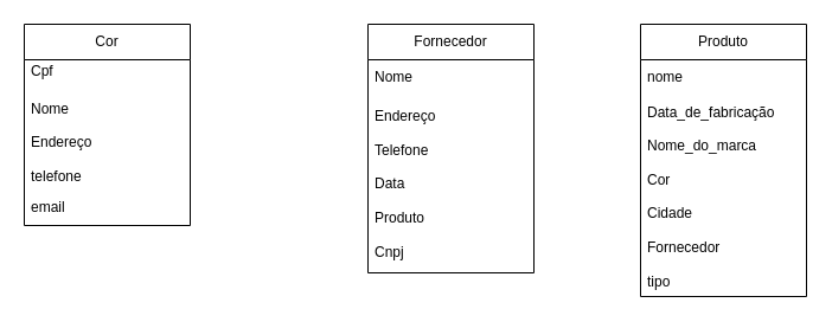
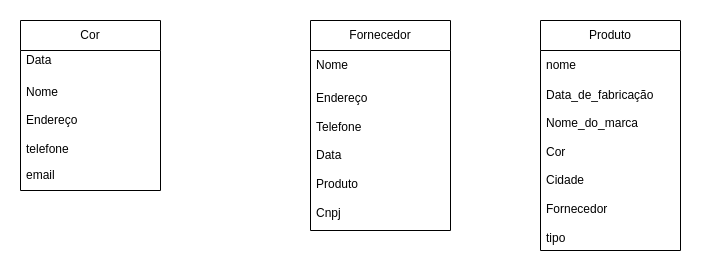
- <mxCell id="3" value="Cpf&lt;br&gt;&lt;br&gt;&lt;br&gt;Nome" style="text;strokeColor=none;fillColor=none;align=left;verticalAlign=middle;spacingLeft=4;spacingRight=4;overflow=hidden;points=[[0,0.5],[1,0.5]];portConstraint=eastwest;rotatable=0;whiteSpace=wrap;html=1;" vertex="1" parent="2"><mxGeometry y="30" width="140" height="30" as="geometry" /></mxCell>
+ <mxCell id="3" value="Data&lt;br&gt;&lt;br&gt;&lt;br&gt;Nome" style="text;strokeColor=none;fillColor=none;align=left;verticalAlign=middle;spacingLeft=4;spacingRight=4;overflow=hidden;points=[[0,0.5],[1,0.5]];portConstraint=eastwest;rotatable=0;whiteSpace=wrap;html=1;" vertex="1" parent="2"><mxGeometry y="30" width="140" height="30" as="geometry" /></mxCell>
